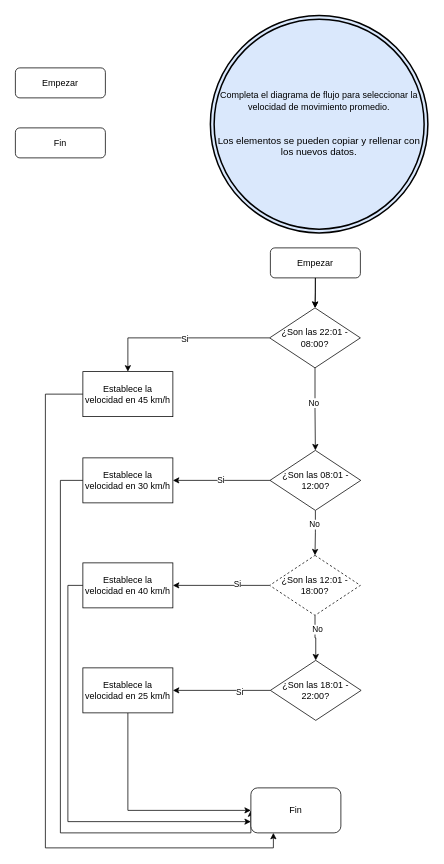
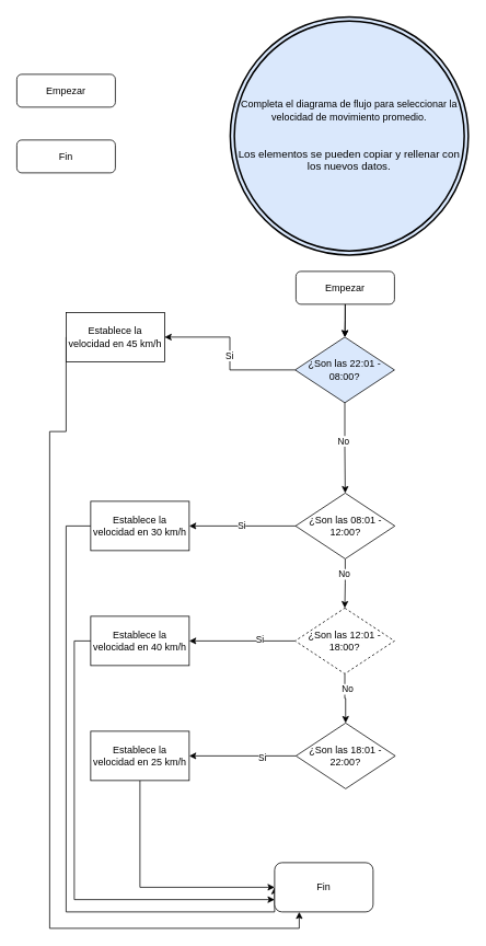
- <mxCell id="10" value="¿Son las 22:01 - 08:00?" style="rhombus;whiteSpace=wrap;html=1;" parent="1" vertex="1"><mxGeometry x="359" y="410" width="121" height="80" as="geometry" /></mxCell>
+ <mxCell id="10" value="¿Son las 22:01 - 08:00?" style="rhombus;whiteSpace=wrap;html=1;fillColor=#dae8fc;" parent="1" vertex="1"><mxGeometry x="359" y="410" width="121" height="80" as="geometry" /></mxCell>
- <mxCell id="18" value="Establece la velocidad en 45 km/h" style="whiteSpace=wrap;html=1;" parent="1" vertex="1"><mxGeometry x="110" y="495" width="120" height="60" as="geometry" /></mxCell>
+ <mxCell id="18" value="Establece la velocidad en 45 km/h" style="whiteSpace=wrap;html=1;" parent="1" vertex="1"><mxGeometry x="80" y="380" width="120" height="60" as="geometry" /></mxCell>
